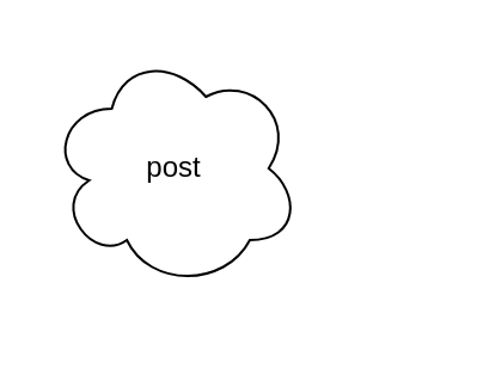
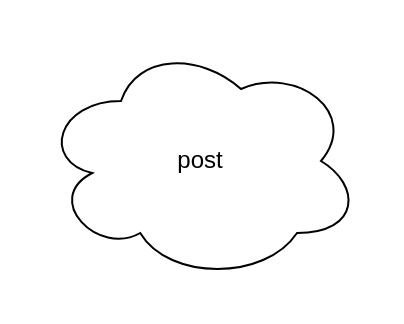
- <mxCell id="2" value="post" style="ellipse;shape=cloud;whiteSpace=wrap;html=1;" parent="1" vertex="1"><mxGeometry x="20" y="20" width="105" height="100" as="geometry" /></mxCell>
+ <mxCell id="2" value="post" style="ellipse;shape=cloud;whiteSpace=wrap;html=1;" parent="1" vertex="1"><mxGeometry x="20" y="20" width="160" height="120" as="geometry" /></mxCell>
